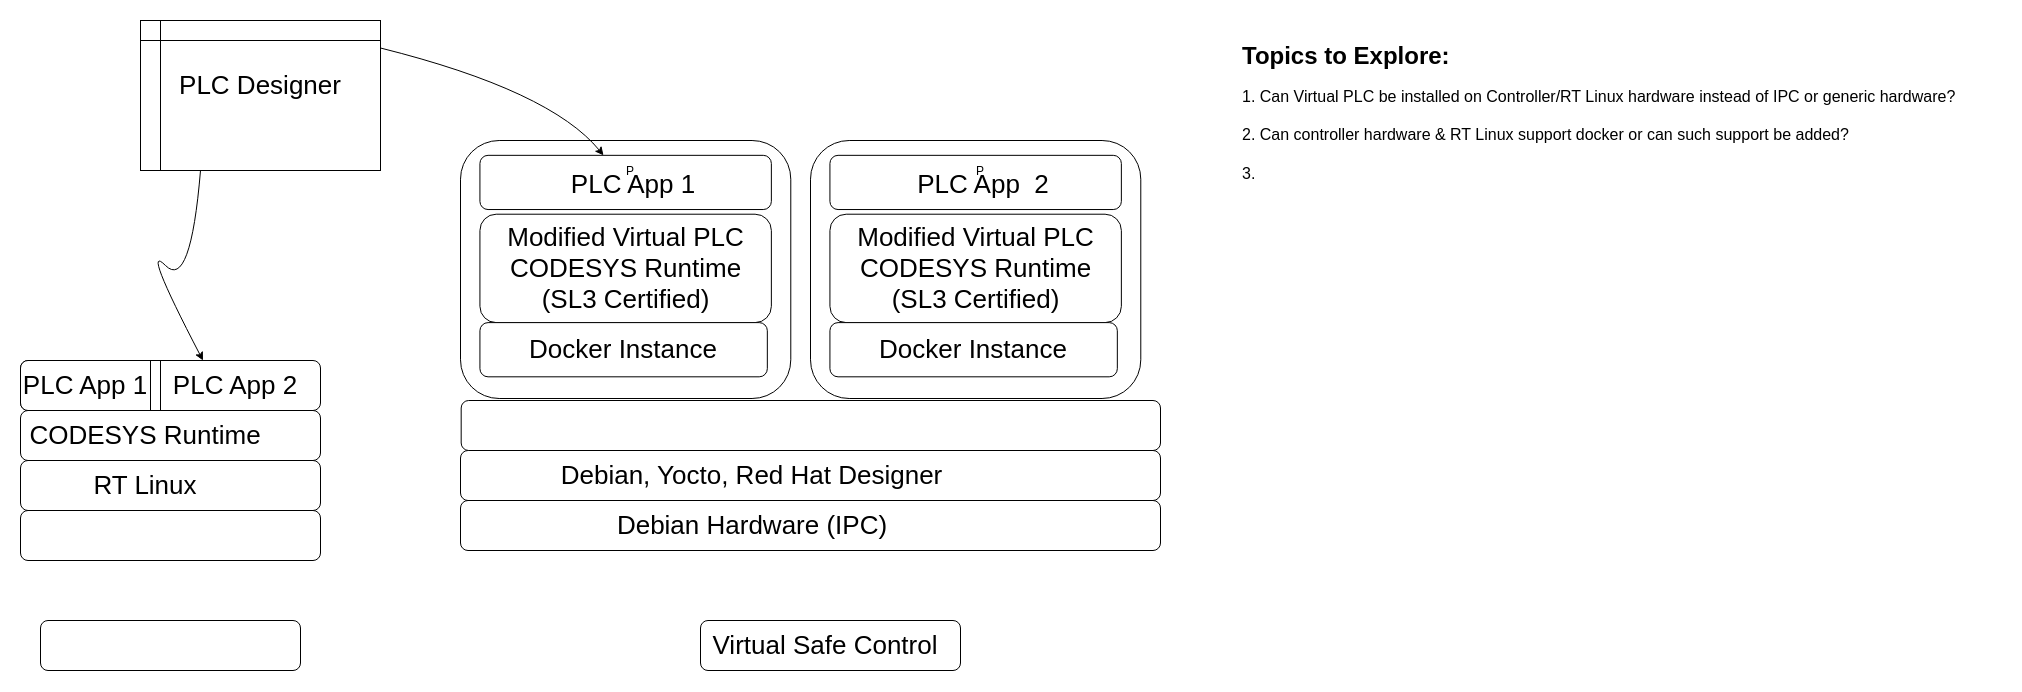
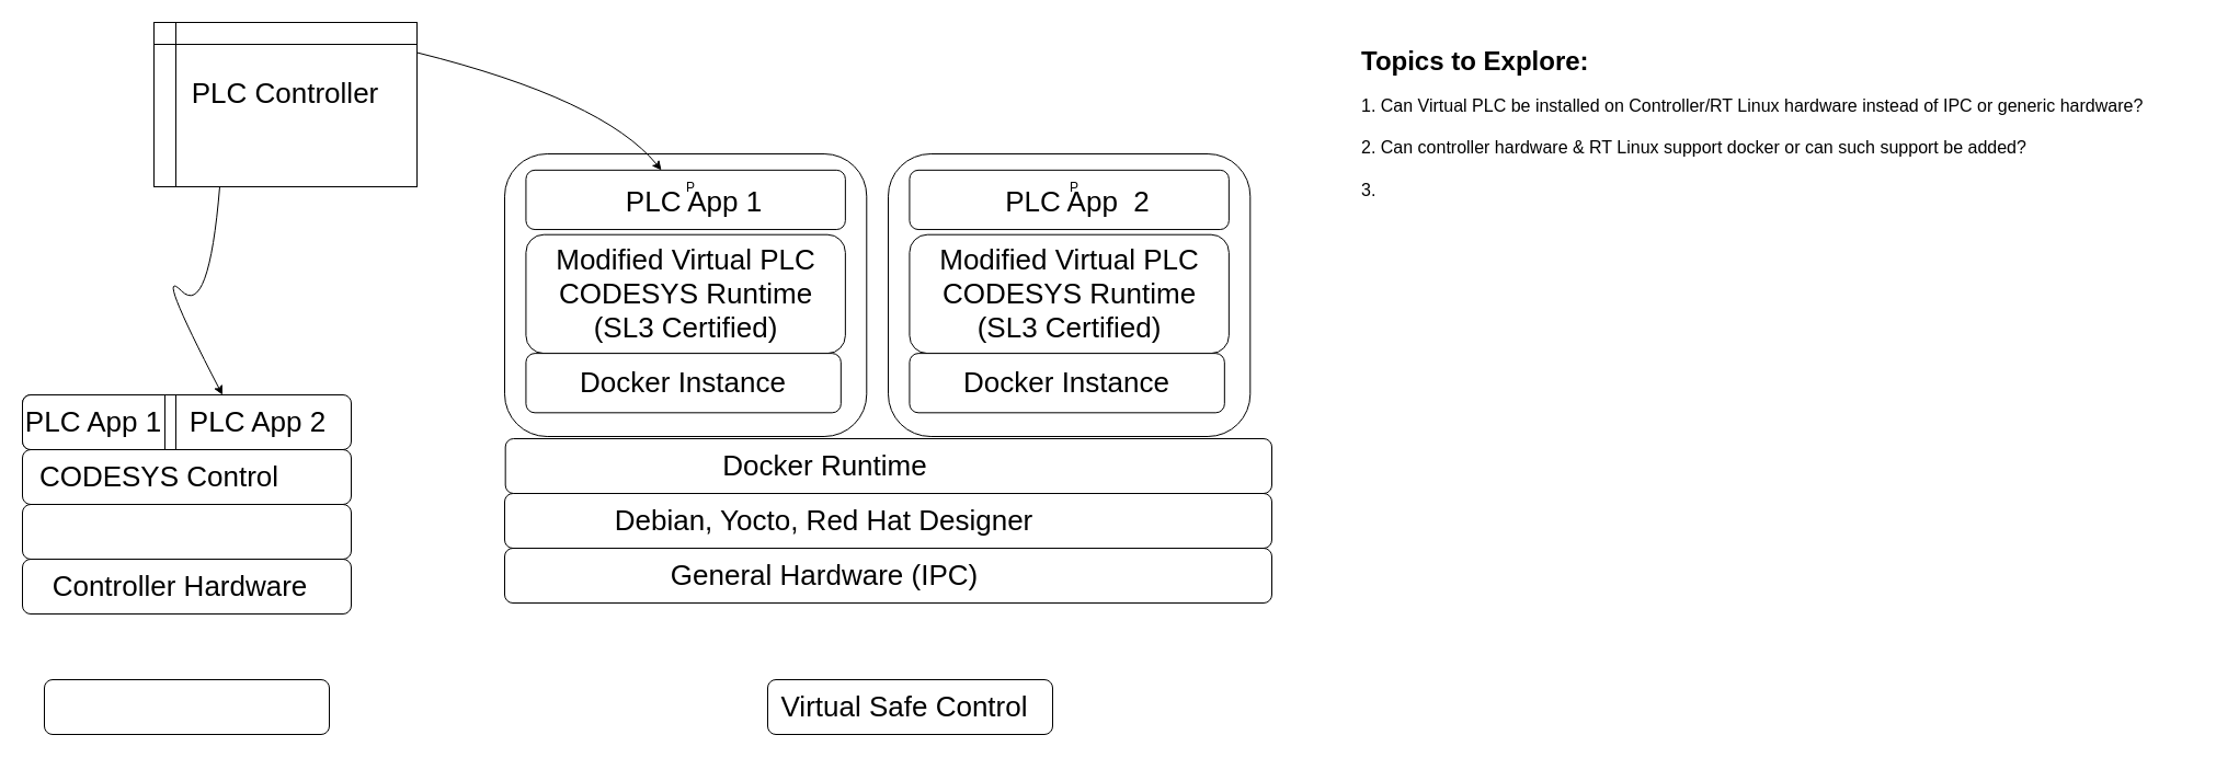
- <mxCell id="33" value="PLC Designer" style="text;html=1;align=center;verticalAlign=middle;whiteSpace=wrap;rounded=0;fontSize=26;" parent="1" vertex="1"><mxGeometry x="135" y="60" width="250" height="50" as="geometry" /></mxCell>
+ <mxCell id="33" value="PLC Controller" style="text;html=1;align=center;verticalAlign=middle;whiteSpace=wrap;rounded=0;fontSize=26;" parent="1" vertex="1"><mxGeometry x="135" y="60" width="250" height="50" as="geometry" /></mxCell>
+ <mxCell id="28" value="Docker Runtime" style="text;html=1;align=center;verticalAlign=middle;whiteSpace=wrap;rounded=0;fontSize=26;" parent="26" vertex="1"><mxGeometry width="582.763" height="50" as="geometry" /></mxCell>
- <mxCell id="13" value="CODESYS Runtime" style="text;html=1;align=center;verticalAlign=middle;whiteSpace=wrap;rounded=0;fontSize=26;" parent="11" vertex="1"><mxGeometry width="250" height="50" as="geometry" /></mxCell>
+ <mxCell id="13" value="CODESYS Control" style="text;html=1;align=center;verticalAlign=middle;whiteSpace=wrap;rounded=0;fontSize=26;" parent="11" vertex="1"><mxGeometry width="250" height="50" as="geometry" /></mxCell>
- <mxCell id="10" value="RT Linux" style="text;html=1;align=center;verticalAlign=middle;whiteSpace=wrap;rounded=0;fontSize=26;" parent="8" vertex="1"><mxGeometry width="250" height="50" as="geometry" /></mxCell>
- <mxCell id="21" value="Debian Hardware (IPC)" style="text;html=1;align=center;verticalAlign=middle;whiteSpace=wrap;rounded=0;fontSize=26;" parent="19" vertex="1"><mxGeometry x="149.18" width="285.864" height="50" as="geometry" /></mxCell>
+ <mxCell id="21" value="General Hardware (IPC)" style="text;html=1;align=center;verticalAlign=middle;whiteSpace=wrap;rounded=0;fontSize=26;" parent="19" vertex="1"><mxGeometry x="149.18" width="285.864" height="50" as="geometry" /></mxCell>
+ <mxCell id="7" value="Controller Hardware" style="text;html=1;align=center;verticalAlign=middle;whiteSpace=wrap;rounded=0;fontSize=26;" parent="5" vertex="1"><mxGeometry width="288.462" height="50" as="geometry" /></mxCell>
